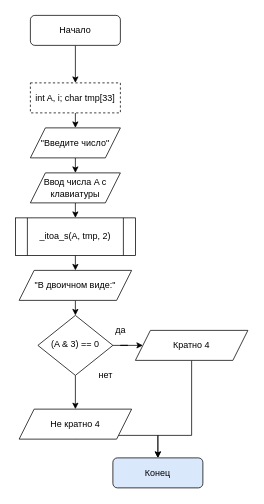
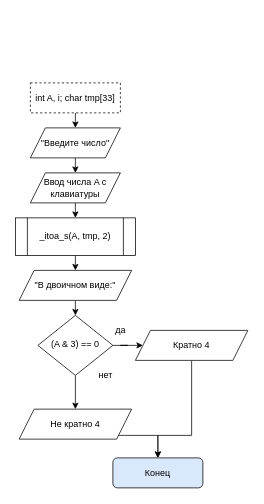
- <mxCell id="3" value="Начало" style="rounded=1;whiteSpace=wrap;html=1;fontSize=12;glass=0;strokeWidth=1;shadow=0;" parent="1" vertex="1"><mxGeometry x="40" y="20" width="120" height="40" as="geometry" /></mxCell>
- <mxCell id="2" style="edgeStyle=orthogonalEdgeStyle;rounded=0;orthogonalLoop=1;jettySize=auto;html=1;exitX=0.5;exitY=1;exitDx=0;exitDy=0;entryX=0.5;entryY=0;entryDx=0;entryDy=0;" parent="1" source="3" target="9" edge="1"><mxGeometry relative="1" as="geometry" /></mxCell>
